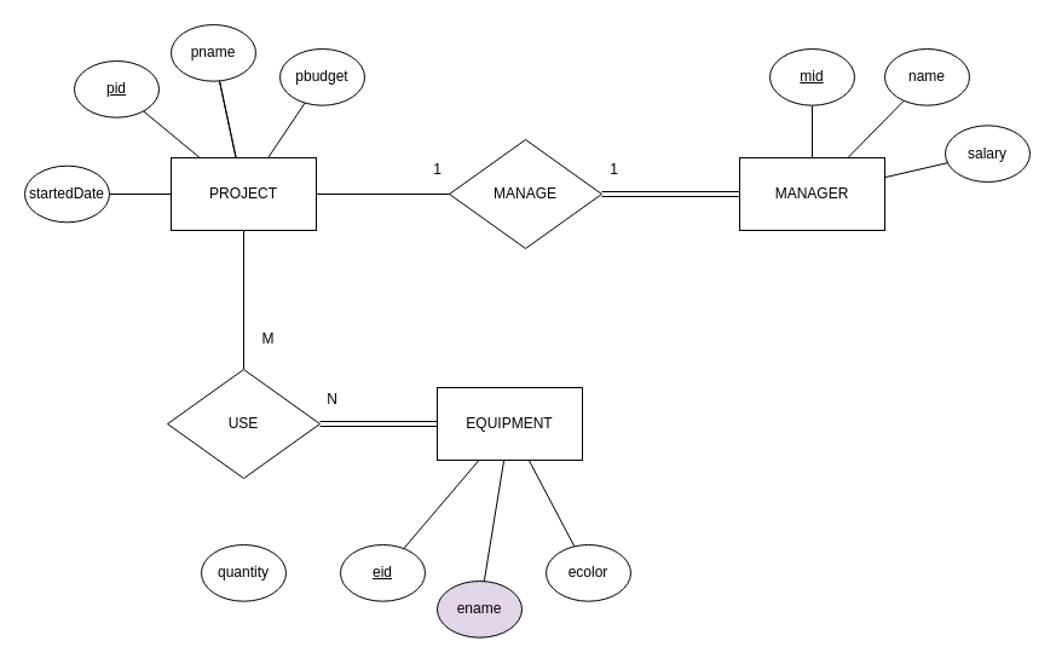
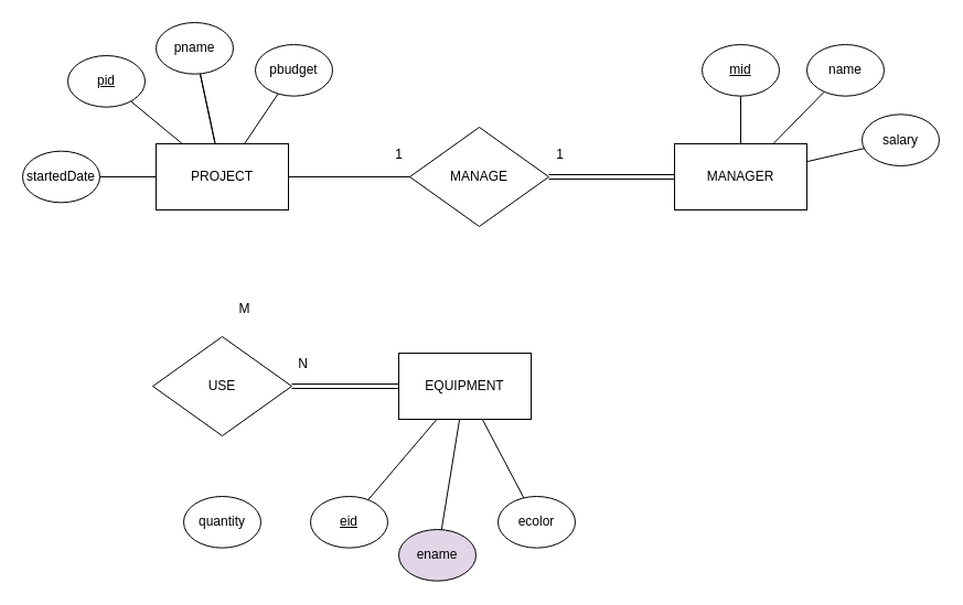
- <mxCell id="13" value="" style="edgeStyle=none;rounded=0;orthogonalLoop=1;jettySize=auto;html=1;endArrow=none;endFill=0;" edge="1" parent="1" source="16" target="31"><mxGeometry relative="1" as="geometry"><mxPoint x="201" y="270" as="targetPoint" /></mxGeometry></mxCell>
